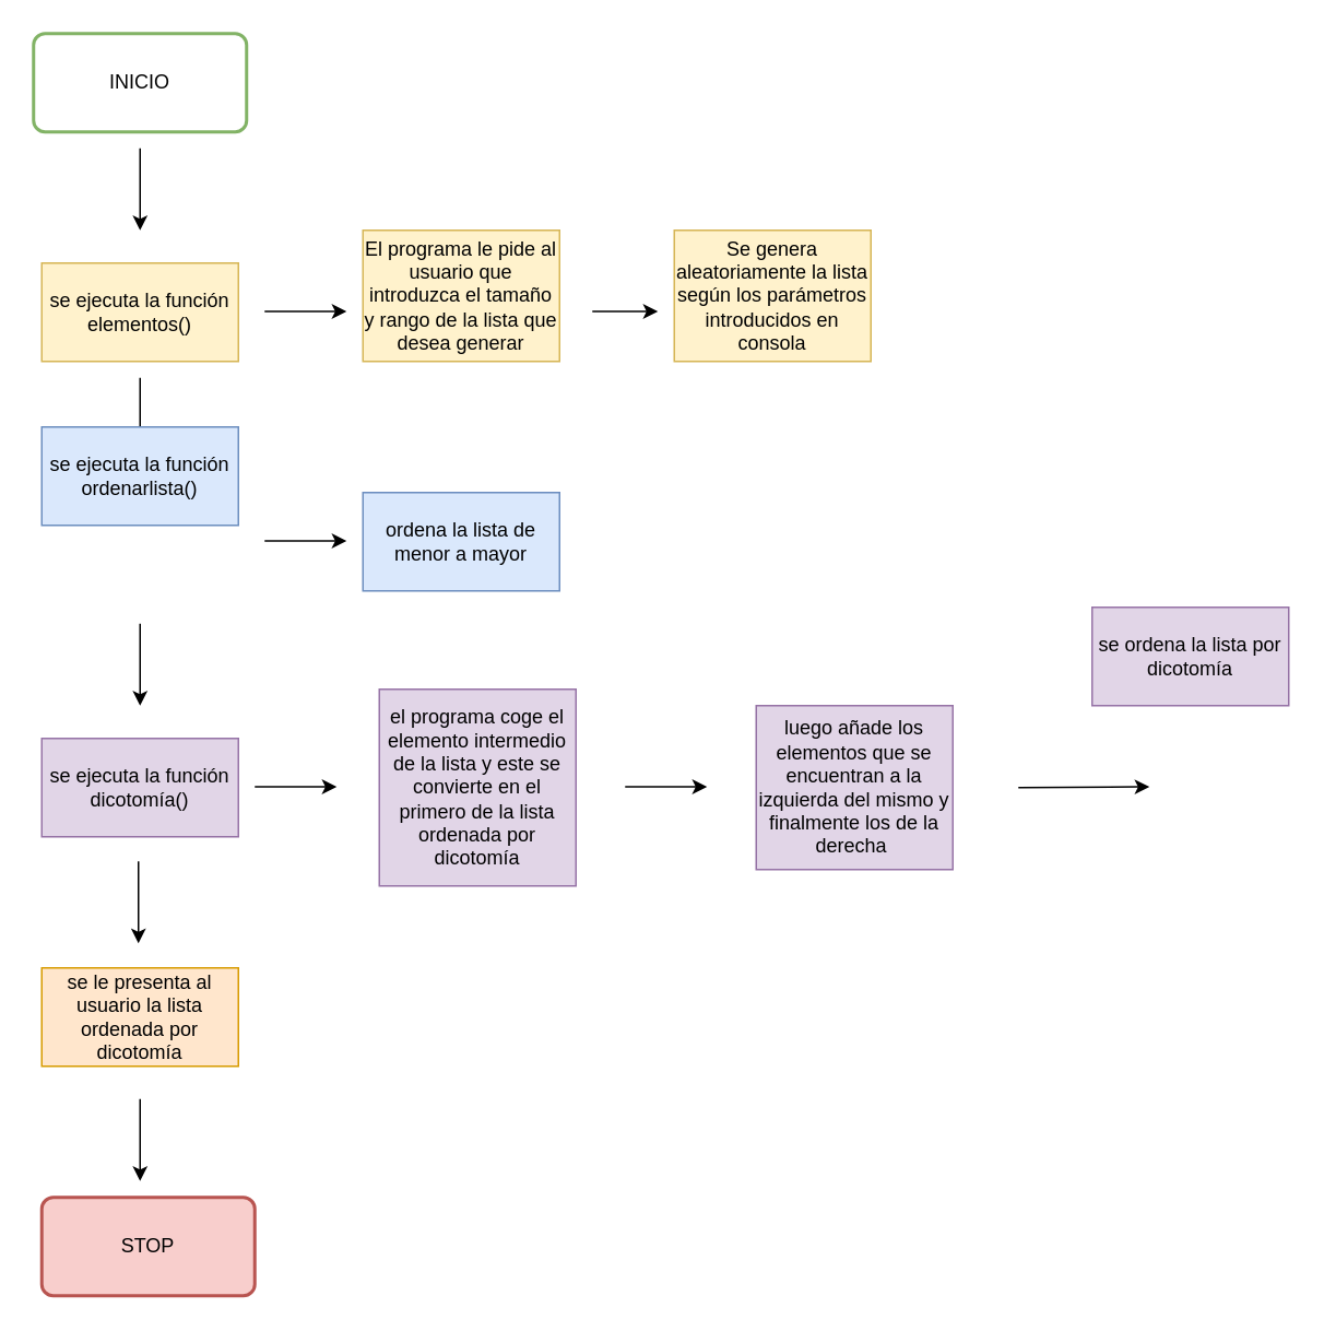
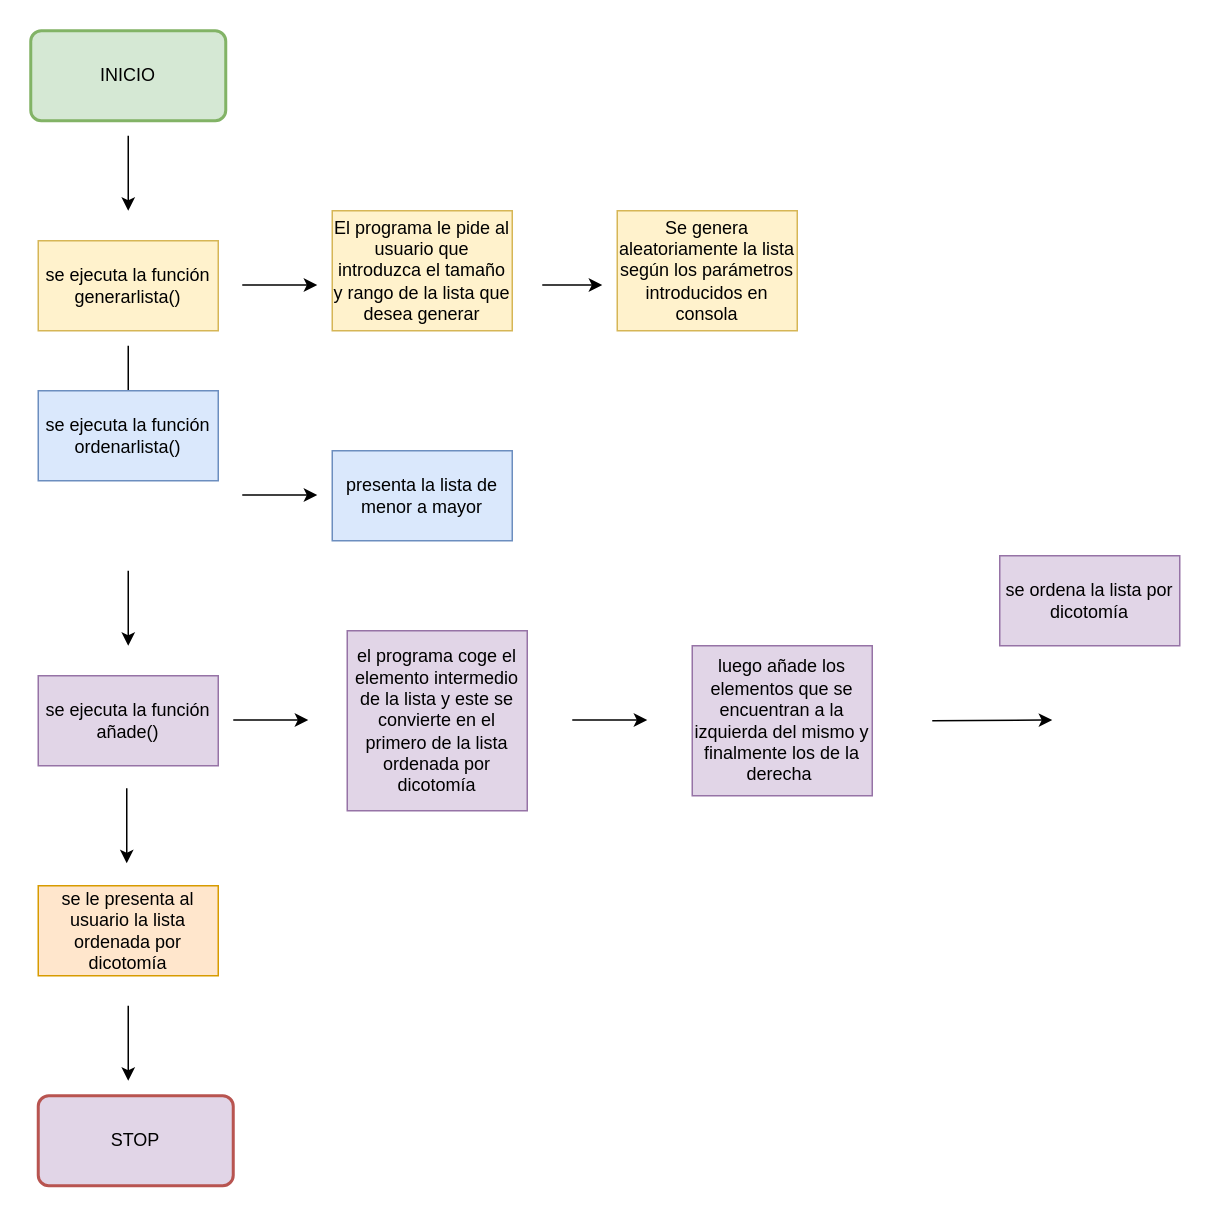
- <mxCell id="2" value="INICIO" style="rounded=1;whiteSpace=wrap;html=1;absoluteArcSize=1;arcSize=14;strokeWidth=2;fillColor=#ffffff;strokeColor=#82b366;" parent="1" vertex="1"><mxGeometry x="20" y="20" width="130" height="60" as="geometry" /></mxCell>
+ <mxCell id="2" value="INICIO" style="rounded=1;whiteSpace=wrap;html=1;absoluteArcSize=1;arcSize=14;strokeWidth=2;fillColor=#d5e8d4;strokeColor=#82b366;" parent="1" vertex="1"><mxGeometry x="20" y="20" width="130" height="60" as="geometry" /></mxCell>
- <mxCell id="4" value="se ejecuta la función elementos()" style="rounded=0;whiteSpace=wrap;html=1;fillColor=#fff2cc;strokeColor=#d6b656;" parent="1" vertex="1"><mxGeometry x="25" y="160" width="120" height="60" as="geometry" /></mxCell>
+ <mxCell id="4" value="se ejecuta la función generarlista()" style="rounded=0;whiteSpace=wrap;html=1;fillColor=#fff2cc;strokeColor=#d6b656;" parent="1" vertex="1"><mxGeometry x="25" y="160" width="120" height="60" as="geometry" /></mxCell>
- <mxCell id="23" value="ordena la lista de menor a mayor" style="rounded=0;whiteSpace=wrap;html=1;fillColor=#dae8fc;strokeColor=#6c8ebf;" vertex="1" parent="1"><mxGeometry x="221" y="300" width="120" height="60" as="geometry" /></mxCell>
+ <mxCell id="23" value="presenta la lista de menor a mayor" style="rounded=0;whiteSpace=wrap;html=1;fillColor=#dae8fc;strokeColor=#6c8ebf;" vertex="1" parent="1"><mxGeometry x="221" y="300" width="120" height="60" as="geometry" /></mxCell>
- <mxCell id="12" value="se ejecuta la función dicotomía()" style="rounded=0;whiteSpace=wrap;html=1;fillColor=#e1d5e7;strokeColor=#9673a6;" parent="1" vertex="1"><mxGeometry x="25" y="450" width="120" height="60" as="geometry" /></mxCell>
+ <mxCell id="12" value="se ejecuta la función añade()" style="rounded=0;whiteSpace=wrap;html=1;fillColor=#e1d5e7;strokeColor=#9673a6;" parent="1" vertex="1"><mxGeometry x="25" y="450" width="120" height="60" as="geometry" /></mxCell>
- <mxCell id="15" value="STOP" style="rounded=1;whiteSpace=wrap;html=1;absoluteArcSize=1;arcSize=14;strokeWidth=2;fillColor=#f8cecc;strokeColor=#b85450;" parent="1" vertex="1"><mxGeometry x="25" y="730" width="130" height="60" as="geometry" /></mxCell>
+ <mxCell id="15" value="STOP" style="rounded=1;whiteSpace=wrap;html=1;absoluteArcSize=1;arcSize=14;strokeWidth=2;fillColor=#e1d5e7;strokeColor=#b85450;" parent="1" vertex="1"><mxGeometry x="25" y="730" width="130" height="60" as="geometry" /></mxCell>
